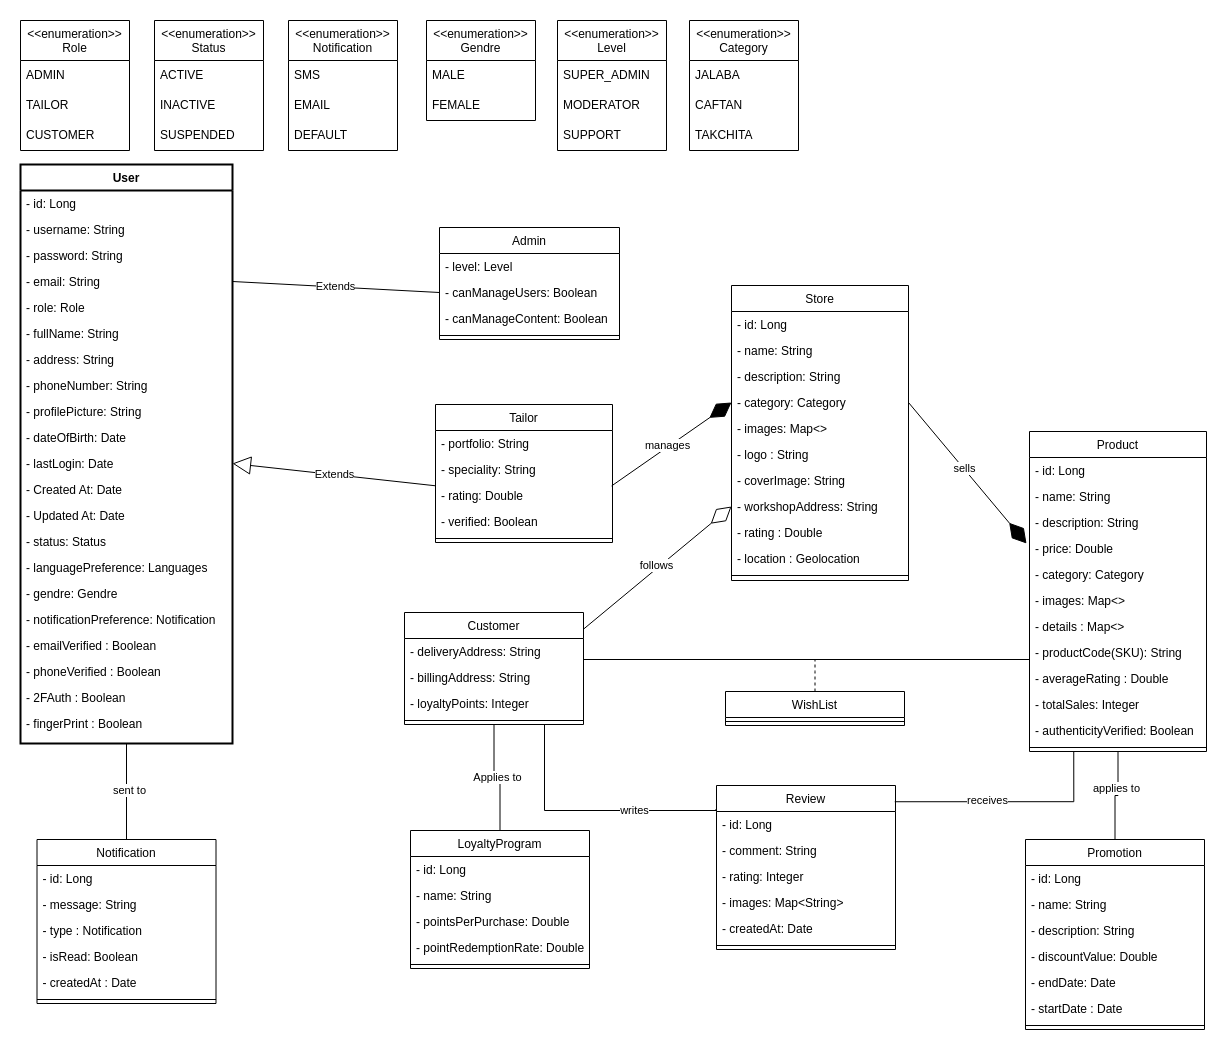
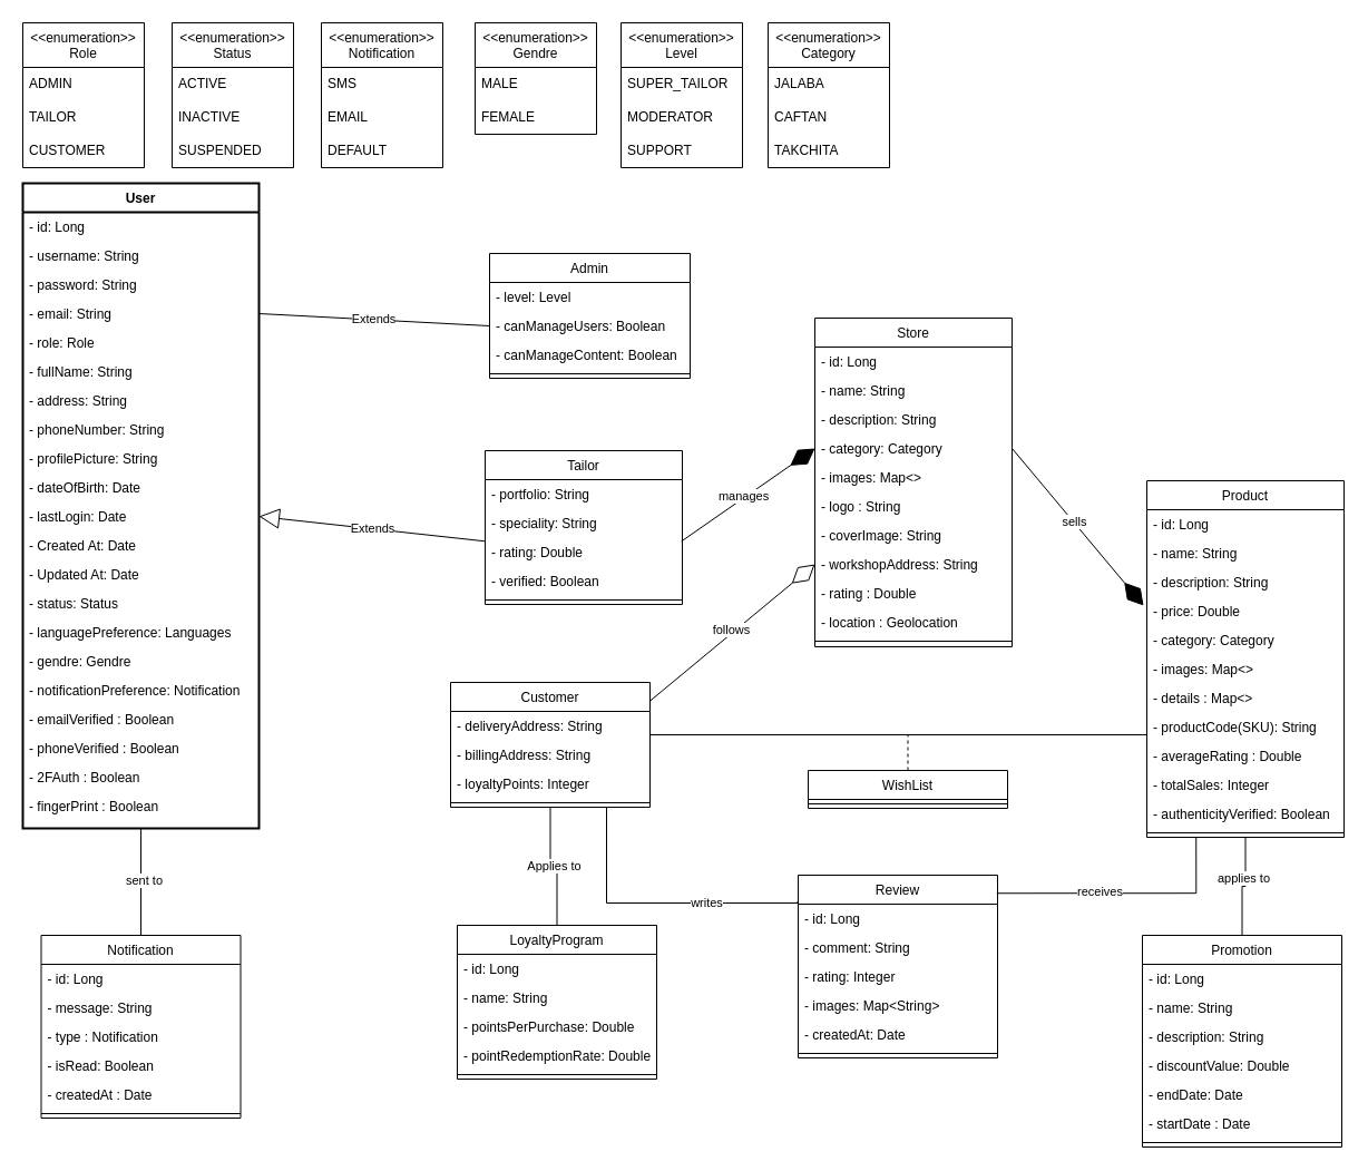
- <mxCell id="58" value="SUPER_ADMIN" style="text;html=1;strokeColor=none;fillColor=none;align=left;verticalAlign=middle;spacingLeft=4;spacingRight=4;overflow=hidden;rotatable=0;points=[[0,0.5],[1,0.5]];portConstraint=eastwest;whiteSpace=wrap;" vertex="1" parent="57"><mxGeometry y="40" width="109" height="30" as="geometry" /></mxCell>
+ <mxCell id="58" value="SUPER_TAILOR" style="text;html=1;strokeColor=none;fillColor=none;align=left;verticalAlign=middle;spacingLeft=4;spacingRight=4;overflow=hidden;rotatable=0;points=[[0,0.5],[1,0.5]];portConstraint=eastwest;whiteSpace=wrap;" vertex="1" parent="57"><mxGeometry y="40" width="109" height="30" as="geometry" /></mxCell>
